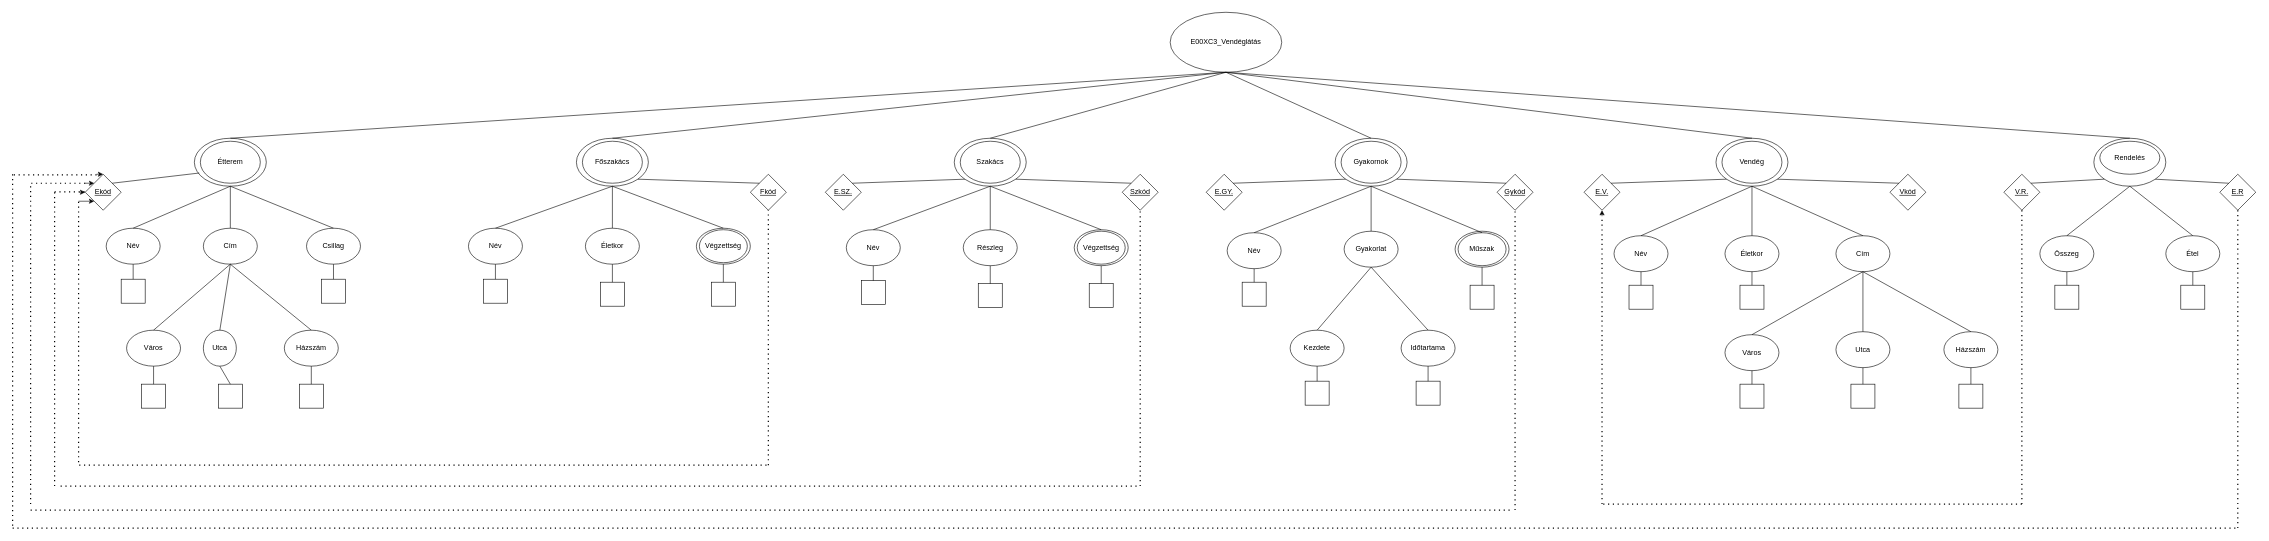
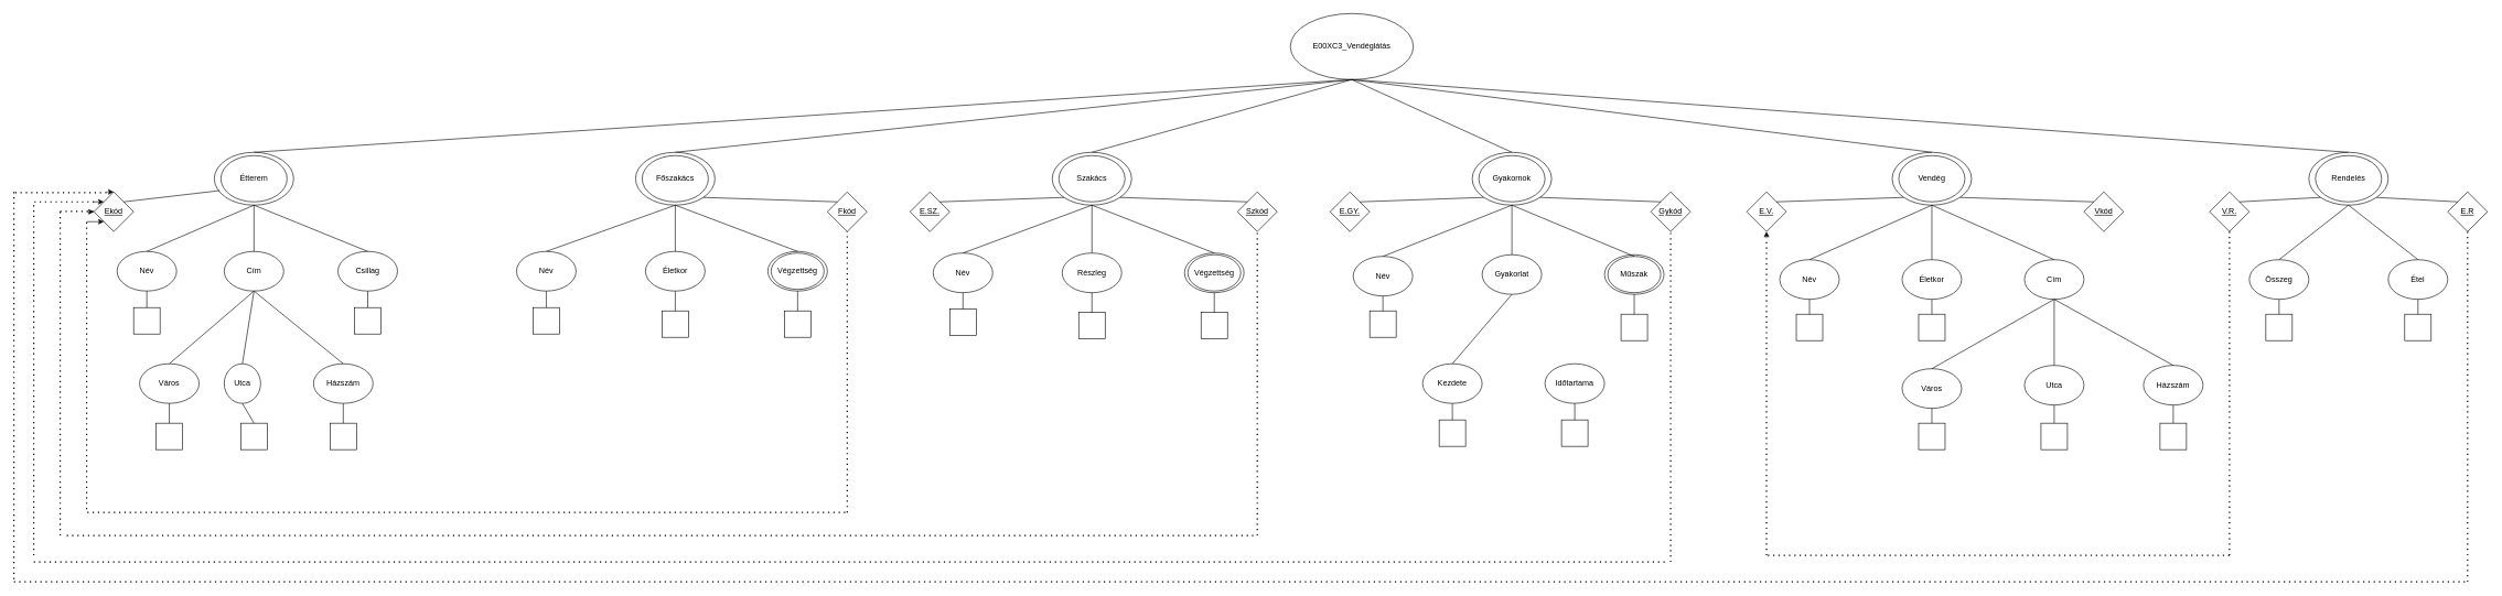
- <mxCell id="14" value="Rendelés" style="ellipse;whiteSpace=wrap;html=1;" parent="1" vertex="1"><mxGeometry x="3500" y="235" width="100" height="55" as="geometry" /></mxCell>
+ <mxCell id="14" value="Rendelés" style="ellipse;whiteSpace=wrap;html=1;" parent="1" vertex="1"><mxGeometry x="3500" y="235" width="100" height="70" as="geometry" /></mxCell>
- <mxCell id="98" value="" style="endArrow=none;html=1;rounded=0;entryX=0.5;entryY=1;entryDx=0;entryDy=0;exitX=0.5;exitY=0;exitDx=0;exitDy=0;" parent="1" source="96" target="87" edge="1"><mxGeometry width="50" height="50" relative="1" as="geometry"><mxPoint x="2245" y="640" as="sourcePoint" /><mxPoint x="2295" y="590" as="targetPoint" /></mxGeometry></mxCell>
